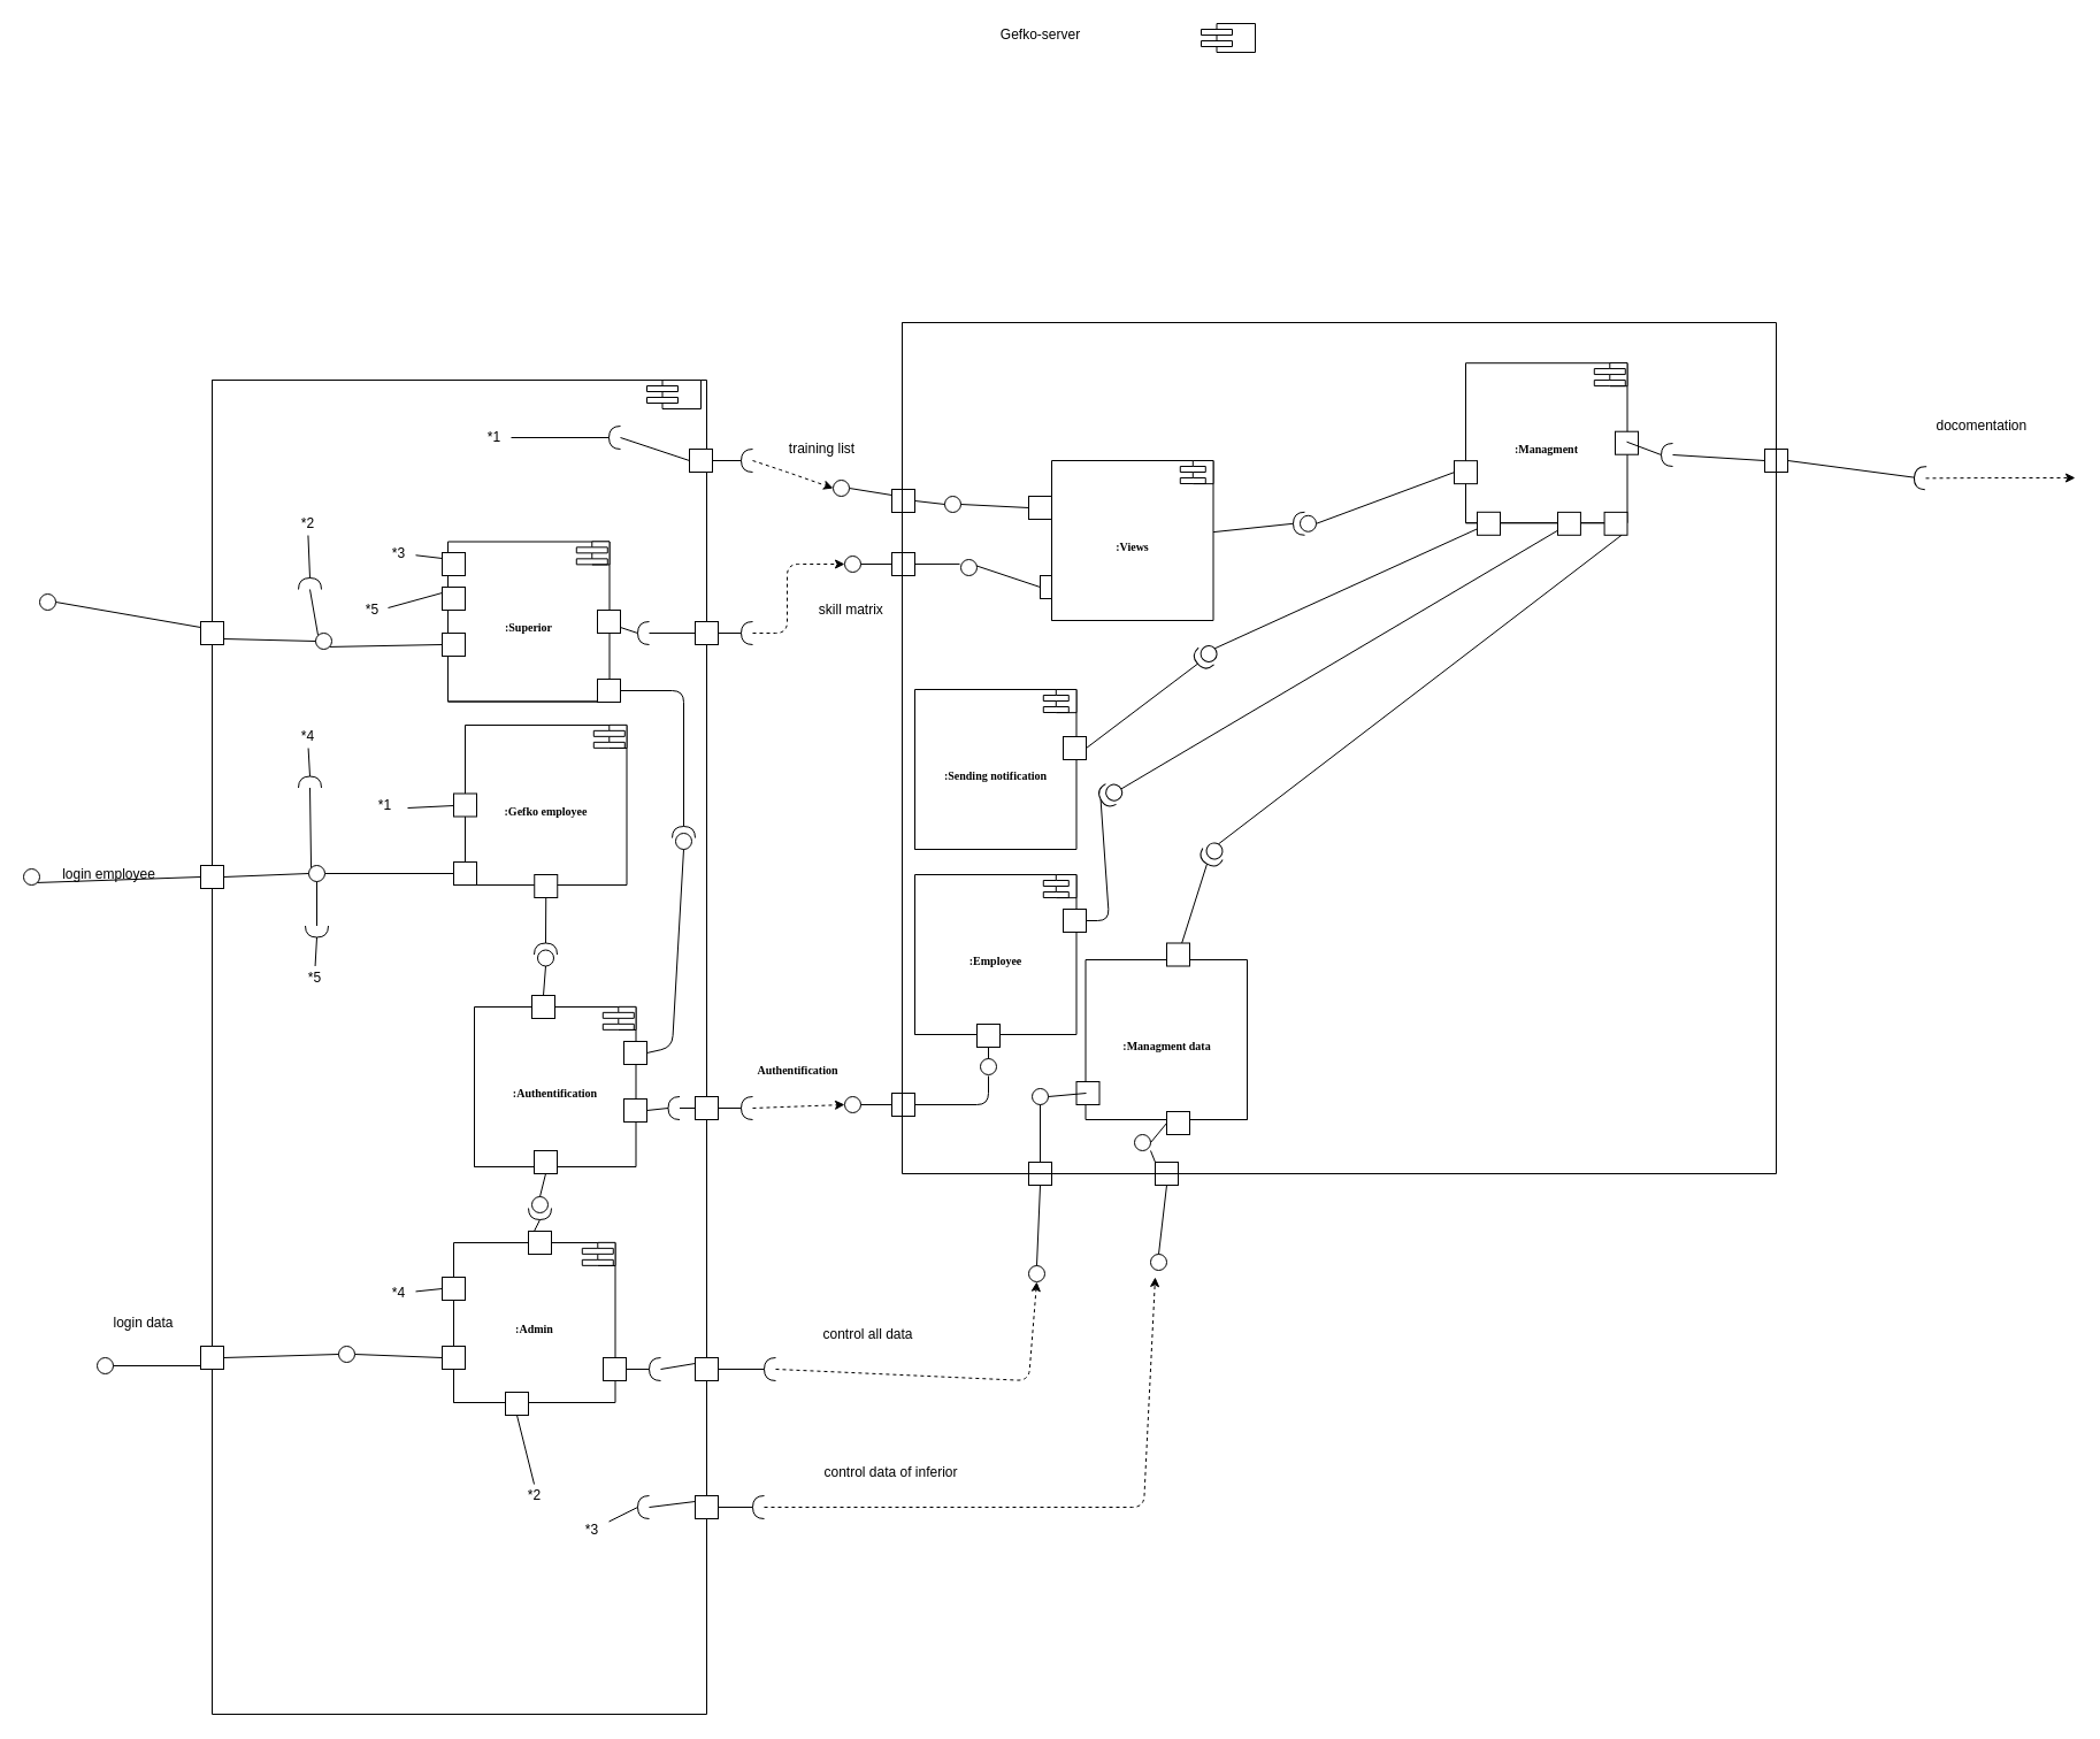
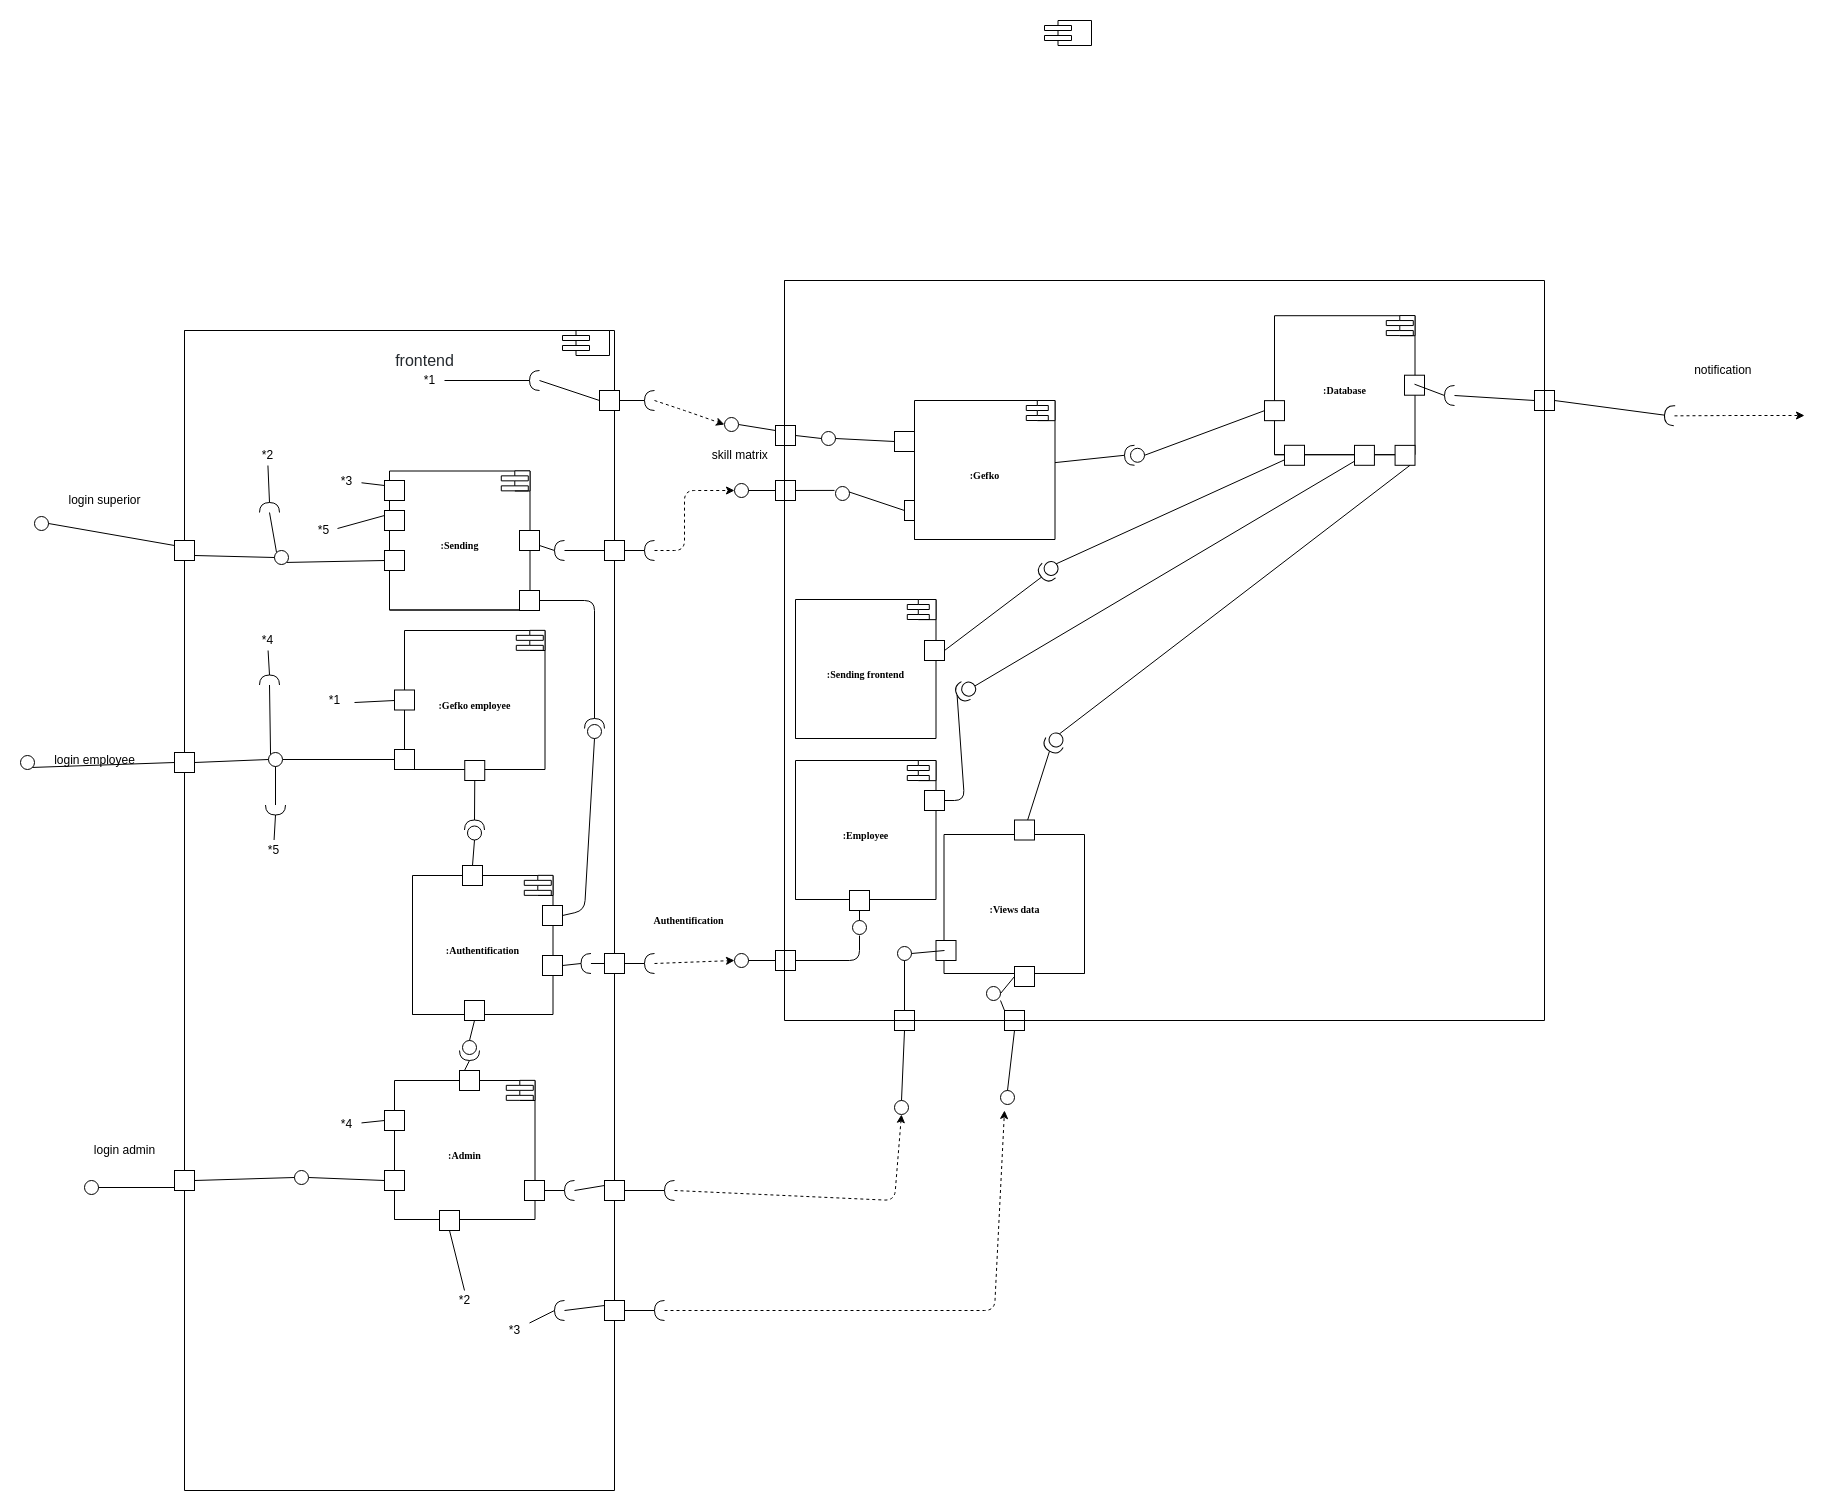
- <mxCell id="3" value="Gefko-server" style="text;html=1;align=center;verticalAlign=middle;resizable=0;points=[];autosize=1;" parent="1" vertex="1"><mxGeometry x="864" y="20" width="80" height="20" as="geometry" /></mxCell>
+ <mxCell id="19" value="&lt;span style=&quot;color: rgb(36 , 41 , 46) ; font-family: , &amp;#34;blinkmacsystemfont&amp;#34; , &amp;#34;segoe ui&amp;#34; , &amp;#34;helvetica&amp;#34; , &amp;#34;arial&amp;#34; , sans-serif , &amp;#34;apple color emoji&amp;#34; , &amp;#34;segoe ui emoji&amp;#34; ; font-size: 16px ; text-align: left ; background-color: rgb(255 , 255 , 255)&quot;&gt;frontend&lt;/span&gt;" style="text;html=1;align=center;verticalAlign=middle;resizable=0;points=[];autosize=1;" parent="1" vertex="1"><mxGeometry x="389" y="350" width="70" height="20" as="geometry" /></mxCell>
- <mxCell id="200" value="docomentation&amp;nbsp;" style="text;html=1;align=center;verticalAlign=middle;resizable=0;points=[];autosize=1;" parent="1" vertex="1"><mxGeometry x="1674" y="360" width="100" height="20" as="geometry" /></mxCell>
+ <mxCell id="200" value="notification&amp;nbsp;" style="text;html=1;align=center;verticalAlign=middle;resizable=0;points=[];autosize=1;" parent="1" vertex="1"><mxGeometry x="1674" y="360" width="100" height="20" as="geometry" /></mxCell>
- <mxCell id="170" value="training list" style="text;html=1;align=center;verticalAlign=middle;resizable=0;points=[];autosize=1;" parent="1" vertex="1"><mxGeometry x="679" y="380" width="70" height="20" as="geometry" /></mxCell>
- <mxCell id="6" value=":Managment" style="shape=folder;fontStyle=1;spacingTop=10;tabWidth=230;tabHeight=480;tabPosition=left;html=1;rounded=0;shadow=0;comic=0;labelBackgroundColor=none;strokeWidth=1;fontFamily=Verdana;fontSize=10;align=center;" parent="5" vertex="1"><mxGeometry width="140.5" height="139" as="geometry" /></mxCell>
+ <mxCell id="6" value=":Database" style="shape=folder;fontStyle=1;spacingTop=10;tabWidth=230;tabHeight=480;tabPosition=left;html=1;rounded=0;shadow=0;comic=0;labelBackgroundColor=none;strokeWidth=1;fontFamily=Verdana;fontSize=10;align=center;" parent="5" vertex="1"><mxGeometry width="140.5" height="139" as="geometry" /></mxCell>
- <mxCell id="202" value=":Views" style="shape=folder;fontStyle=1;spacingTop=10;tabWidth=230;tabHeight=480;tabPosition=left;html=1;rounded=0;shadow=0;comic=0;labelBackgroundColor=none;strokeWidth=1;fontFamily=Verdana;fontSize=10;align=center;" vertex="1" parent="1"><mxGeometry x="914" y="400" width="140.5" height="139" as="geometry" /></mxCell>
+ <mxCell id="202" value=":Gefko" style="shape=folder;fontStyle=1;spacingTop=10;tabWidth=230;tabHeight=480;tabPosition=left;html=1;rounded=0;shadow=0;comic=0;labelBackgroundColor=none;strokeWidth=1;fontFamily=Verdana;fontSize=10;align=center;" vertex="1" parent="1"><mxGeometry x="914" y="400" width="140.5" height="139" as="geometry" /></mxCell>
+ <mxCell id="197" value="login superior" style="text;html=1;align=center;verticalAlign=middle;resizable=0;points=[];autosize=1;" parent="1" vertex="1"><mxGeometry x="59" y="490" width="90" height="20" as="geometry" /></mxCell>
- <mxCell id="51" value="skill matrix&amp;nbsp;" style="text;html=1;align=center;verticalAlign=middle;resizable=0;points=[];autosize=1;" parent="1" vertex="1"><mxGeometry x="706" y="520" width="70" height="20" as="geometry" /></mxCell>
+ <mxCell id="51" value="skill matrix&amp;nbsp;" style="text;html=1;align=center;verticalAlign=middle;resizable=0;points=[];autosize=1;" parent="1" vertex="1"><mxGeometry x="706" y="445" width="70" height="20" as="geometry" /></mxCell>
- <mxCell id="86" value=":Superior" style="shape=folder;fontStyle=1;spacingTop=10;tabWidth=230;tabHeight=480;tabPosition=left;html=1;rounded=0;shadow=0;comic=0;labelBackgroundColor=none;strokeWidth=1;fontFamily=Verdana;fontSize=10;align=center;" parent="85" vertex="1"><mxGeometry width="140.5" height="139" as="geometry" /></mxCell>
+ <mxCell id="86" value=":Sending" style="shape=folder;fontStyle=1;spacingTop=10;tabWidth=230;tabHeight=480;tabPosition=left;html=1;rounded=0;shadow=0;comic=0;labelBackgroundColor=none;strokeWidth=1;fontFamily=Verdana;fontSize=10;align=center;" parent="85" vertex="1"><mxGeometry width="140.5" height="139" as="geometry" /></mxCell>
- <mxCell id="28" value=":Sending notification" style="shape=folder;fontStyle=1;spacingTop=10;tabWidth=230;tabHeight=480;tabPosition=left;html=1;rounded=0;shadow=0;comic=0;labelBackgroundColor=none;strokeWidth=1;fontFamily=Verdana;fontSize=10;align=center;" parent="1" vertex="1"><mxGeometry x="795" y="599" width="140.5" height="139" as="geometry" /></mxCell>
+ <mxCell id="28" value=":Sending frontend" style="shape=folder;fontStyle=1;spacingTop=10;tabWidth=230;tabHeight=480;tabPosition=left;html=1;rounded=0;shadow=0;comic=0;labelBackgroundColor=none;strokeWidth=1;fontFamily=Verdana;fontSize=10;align=center;" parent="1" vertex="1"><mxGeometry x="795" y="599" width="140.5" height="139" as="geometry" /></mxCell>
- <mxCell id="115" value=":Managment data" style="shape=folder;fontStyle=1;spacingTop=10;tabWidth=230;tabHeight=480;tabPosition=left;html=1;rounded=0;shadow=0;comic=0;labelBackgroundColor=none;strokeWidth=1;fontFamily=Verdana;fontSize=10;align=center;" parent="1" vertex="1"><mxGeometry x="943.5" y="834" width="140.5" height="139" as="geometry" /></mxCell>
+ <mxCell id="115" value=":Views data" style="shape=folder;fontStyle=1;spacingTop=10;tabWidth=230;tabHeight=480;tabPosition=left;html=1;rounded=0;shadow=0;comic=0;labelBackgroundColor=none;strokeWidth=1;fontFamily=Verdana;fontSize=10;align=center;" parent="1" vertex="1"><mxGeometry x="943.5" y="834" width="140.5" height="139" as="geometry" /></mxCell>
- <mxCell id="171" value="&lt;span style=&quot;font-family: &amp;#34;verdana&amp;#34; ; font-size: 10px ; font-weight: 700&quot;&gt;Authentification&lt;/span&gt;" style="text;html=1;align=center;verticalAlign=middle;resizable=0;points=[];autosize=1;" parent="1" vertex="1"><mxGeometry x="638" y="920" width="110" height="20" as="geometry" /></mxCell>
+ <mxCell id="171" value="&lt;span style=&quot;font-family: &amp;#34;verdana&amp;#34; ; font-size: 10px ; font-weight: 700&quot;&gt;Authentification&lt;/span&gt;" style="text;html=1;align=center;verticalAlign=middle;resizable=0;points=[];autosize=1;" parent="1" vertex="1"><mxGeometry x="633" y="910" width="110" height="20" as="geometry" /></mxCell>
- <mxCell id="199" value="login data" style="text;html=1;align=center;verticalAlign=middle;resizable=0;points=[];autosize=1;" parent="1" vertex="1"><mxGeometry x="84" y="1140" width="80" height="20" as="geometry" /></mxCell>
+ <mxCell id="199" value="login admin" style="text;html=1;align=center;verticalAlign=middle;resizable=0;points=[];autosize=1;" parent="1" vertex="1"><mxGeometry x="84" y="1140" width="80" height="20" as="geometry" /></mxCell>
- <mxCell id="172" value="control all data" style="text;html=1;align=center;verticalAlign=middle;resizable=0;points=[];autosize=1;" parent="1" vertex="1"><mxGeometry x="709" y="1150" width="90" height="20" as="geometry" /></mxCell>
- <mxCell id="184" value="control data of&amp;nbsp;&lt;span style=&quot;text-align: left&quot;&gt;inferior&lt;/span&gt;" style="text;html=1;align=center;verticalAlign=middle;resizable=0;points=[];autosize=1;" parent="1" vertex="1"><mxGeometry x="709" y="1270" width="130" height="20" as="geometry" /></mxCell>
